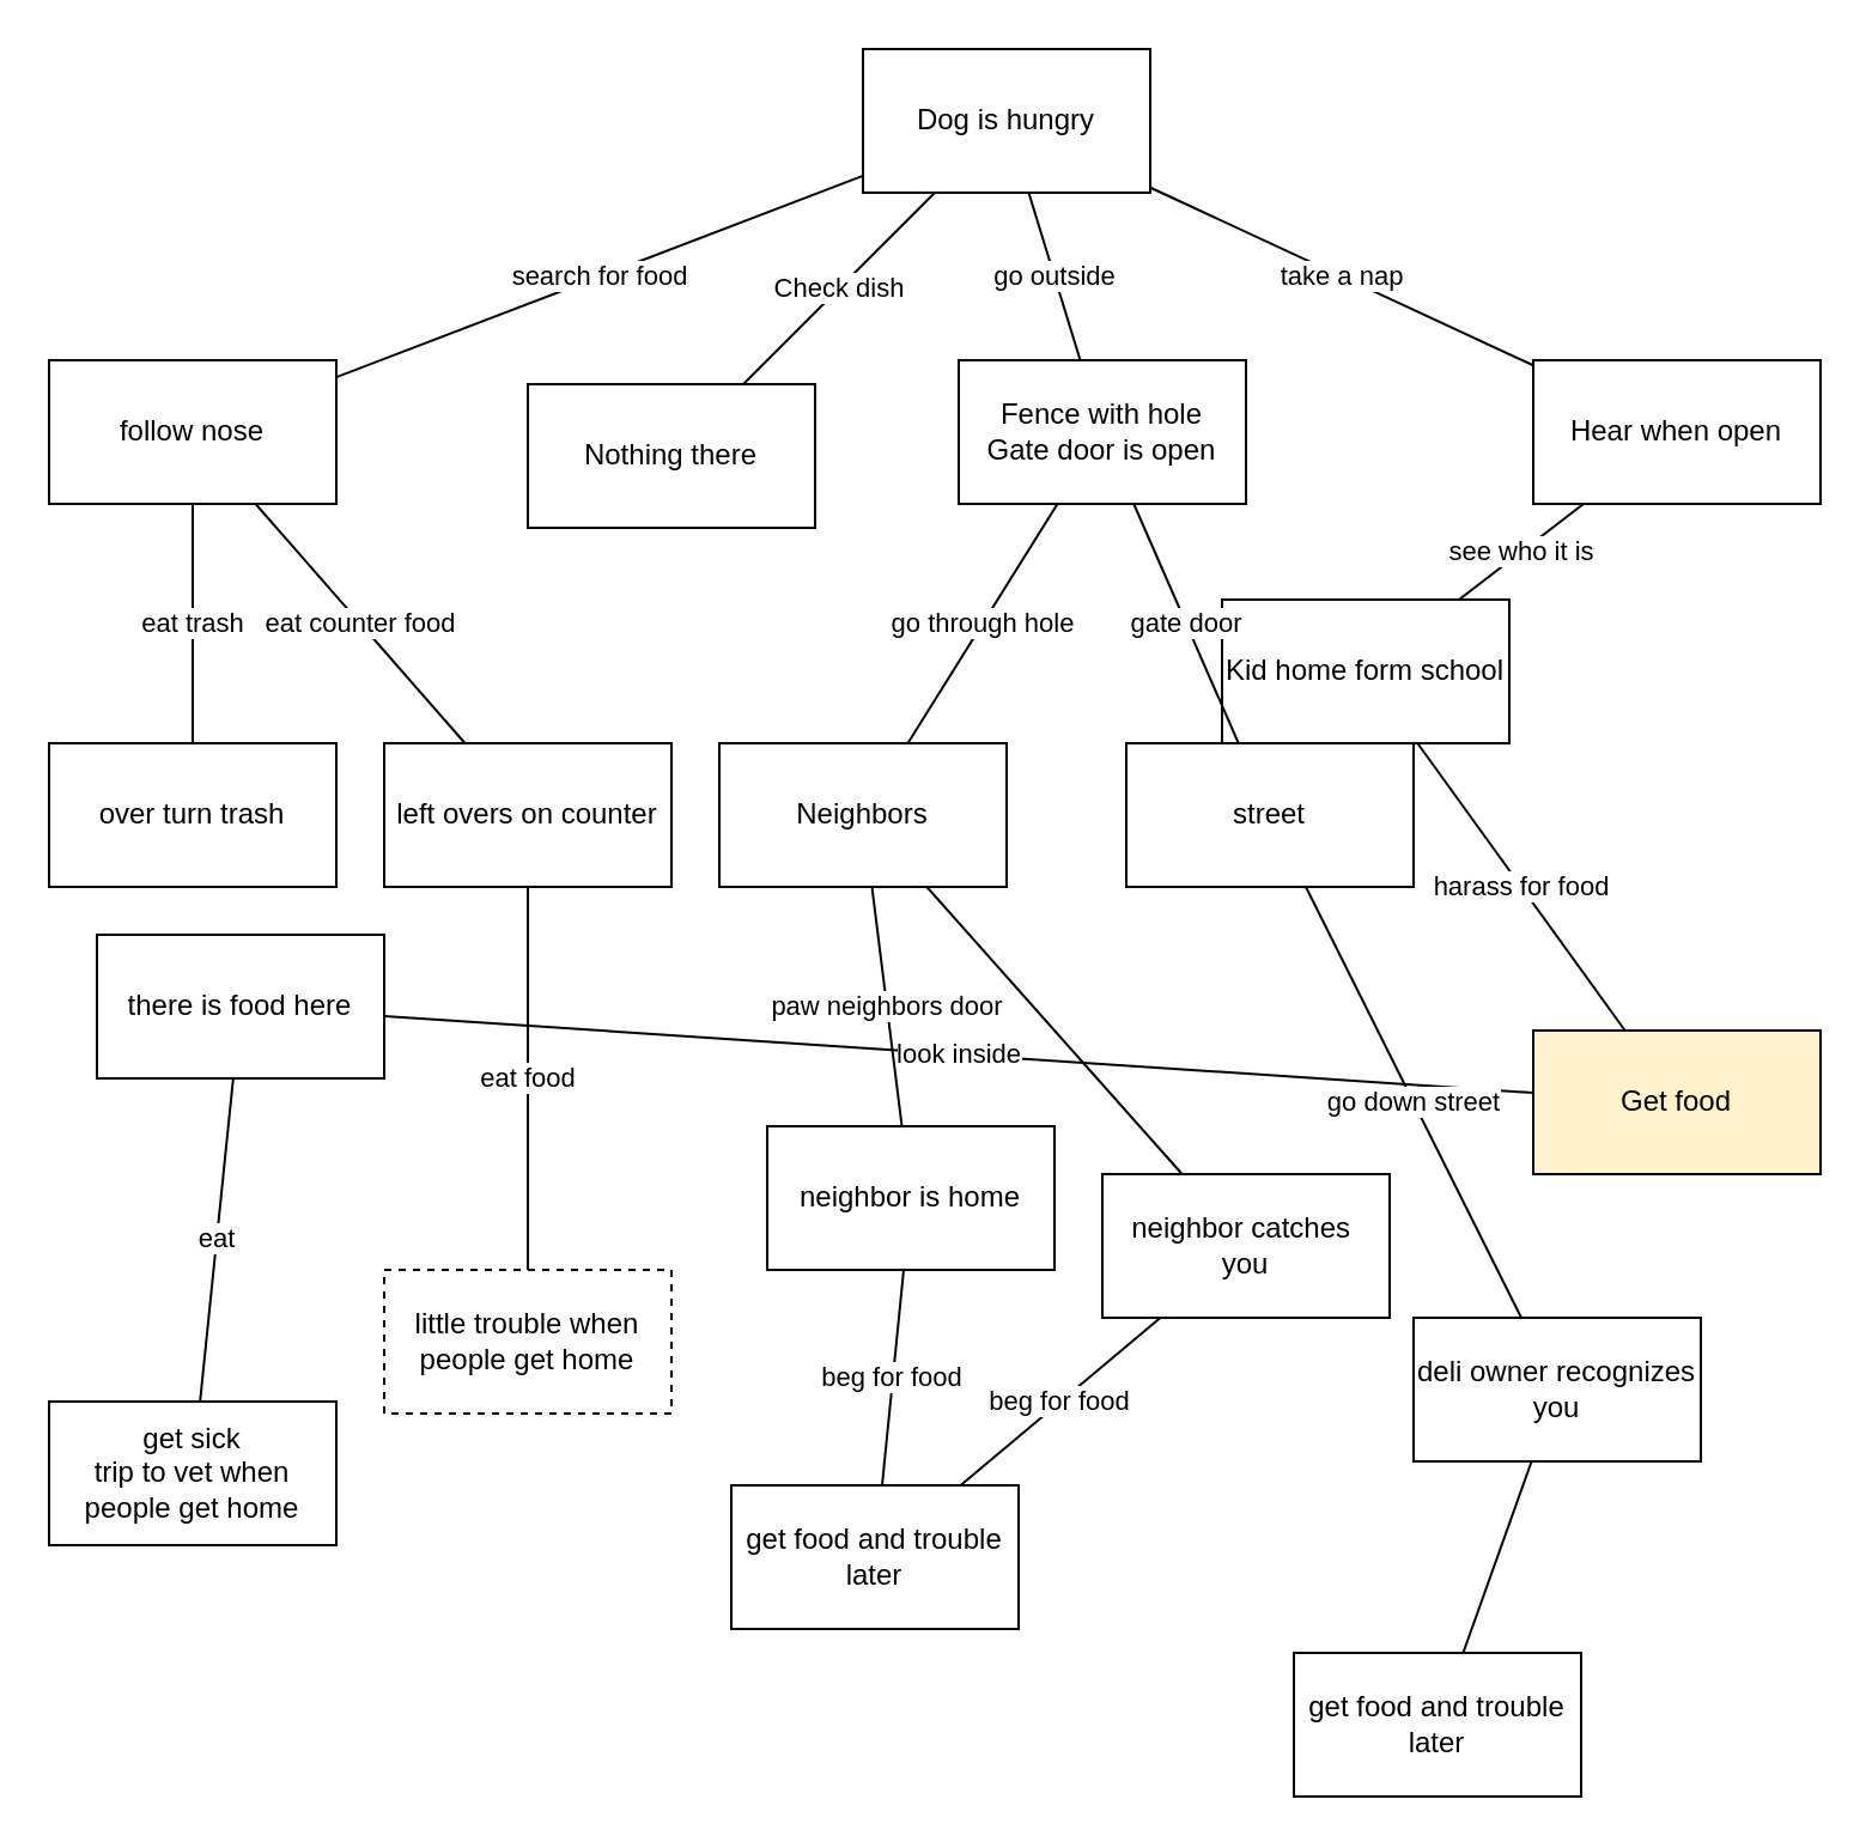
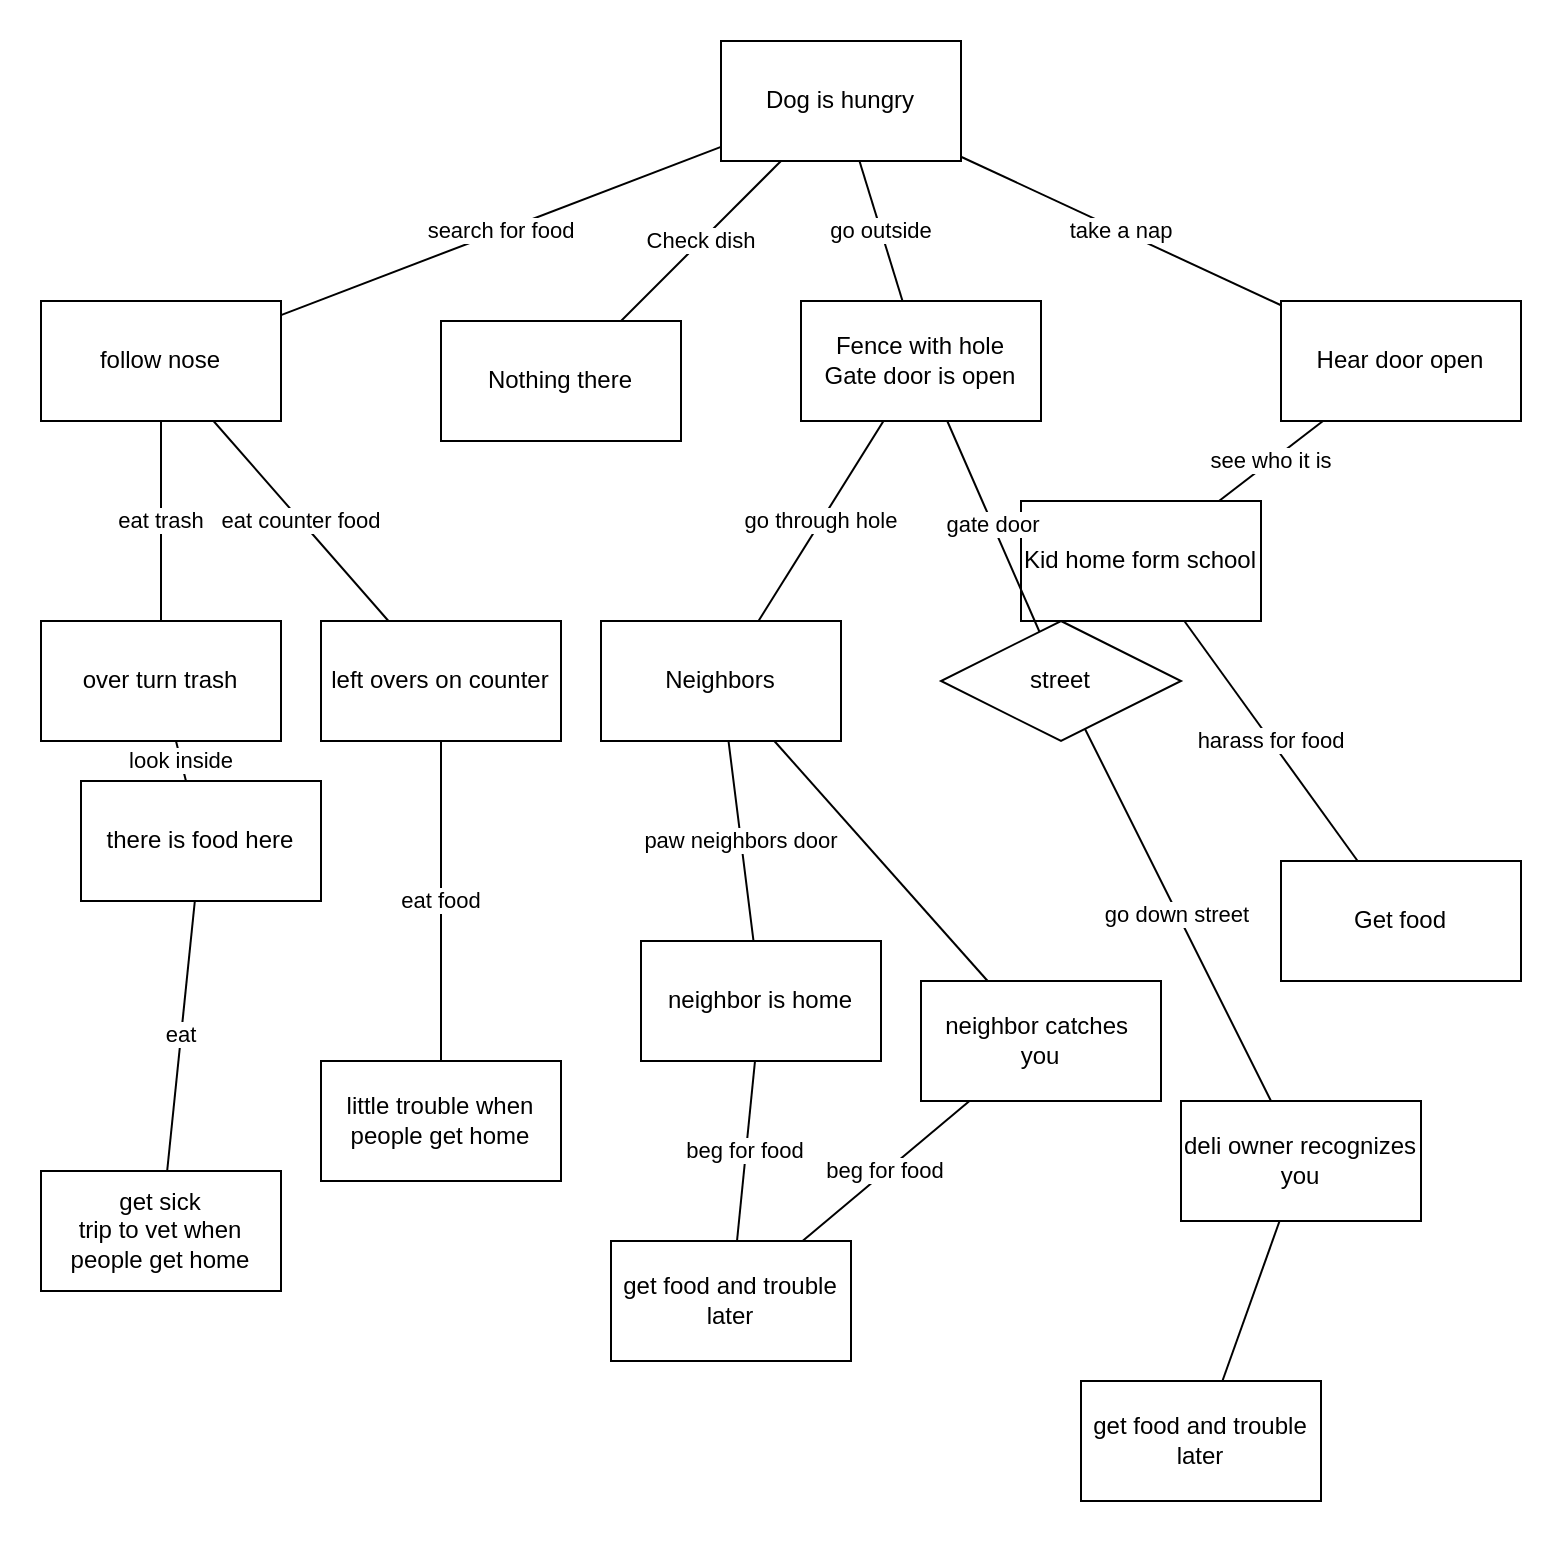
- <mxCell id="6" value="Hear when open" style="rounded=0;whiteSpace=wrap;html=1;" parent="1" vertex="1"><mxGeometry x="640" y="150" width="120" height="60" as="geometry" /></mxCell>
+ <mxCell id="6" value="Hear door open" style="rounded=0;whiteSpace=wrap;html=1;" parent="1" vertex="1"><mxGeometry x="640" y="150" width="120" height="60" as="geometry" /></mxCell>
- <mxCell id="17" value="street" style="rounded=0;whiteSpace=wrap;html=1;" parent="1" vertex="1"><mxGeometry x="470" y="310" width="120" height="60" as="geometry" /></mxCell>
+ <mxCell id="17" value="street" style="rhombus;whiteSpace=wrap;html=1;" parent="1" vertex="1"><mxGeometry x="470" y="310" width="120" height="60" as="geometry" /></mxCell>
- <mxCell id="24" value="look inside" style="endArrow=none;html=1;rounded=0;startArrow=none;" parent="1" source="38" target="10" edge="1"><mxGeometry width="50" height="50" relative="1" as="geometry"><mxPoint x="40" y="450" as="sourcePoint" /><mxPoint x="90" y="400" as="targetPoint" /></mxGeometry></mxCell>
+ <mxCell id="24" value="look inside" style="endArrow=none;html=1;rounded=0;startArrow=none;" parent="1" source="38" target="19" edge="1"><mxGeometry width="50" height="50" relative="1" as="geometry"><mxPoint x="40" y="450" as="sourcePoint" /><mxPoint x="90" y="400" as="targetPoint" /></mxGeometry></mxCell>
- <mxCell id="10" value="Get food" style="rounded=0;whiteSpace=wrap;html=1;fillColor=#fff2cc;" parent="1" vertex="1"><mxGeometry x="640" y="430" width="120" height="60" as="geometry" /></mxCell>
+ <mxCell id="10" value="Get food" style="rounded=0;whiteSpace=wrap;html=1;" parent="1" vertex="1"><mxGeometry x="640" y="430" width="120" height="60" as="geometry" /></mxCell>
- <mxCell id="25" value="little trouble when people get home" style="rounded=0;whiteSpace=wrap;html=1;dashed=1;" parent="1" vertex="1"><mxGeometry x="160" y="530" width="120" height="60" as="geometry" /></mxCell>
+ <mxCell id="25" value="little trouble when people get home" style="rounded=0;whiteSpace=wrap;html=1;" parent="1" vertex="1"><mxGeometry x="160" y="530" width="120" height="60" as="geometry" /></mxCell>
